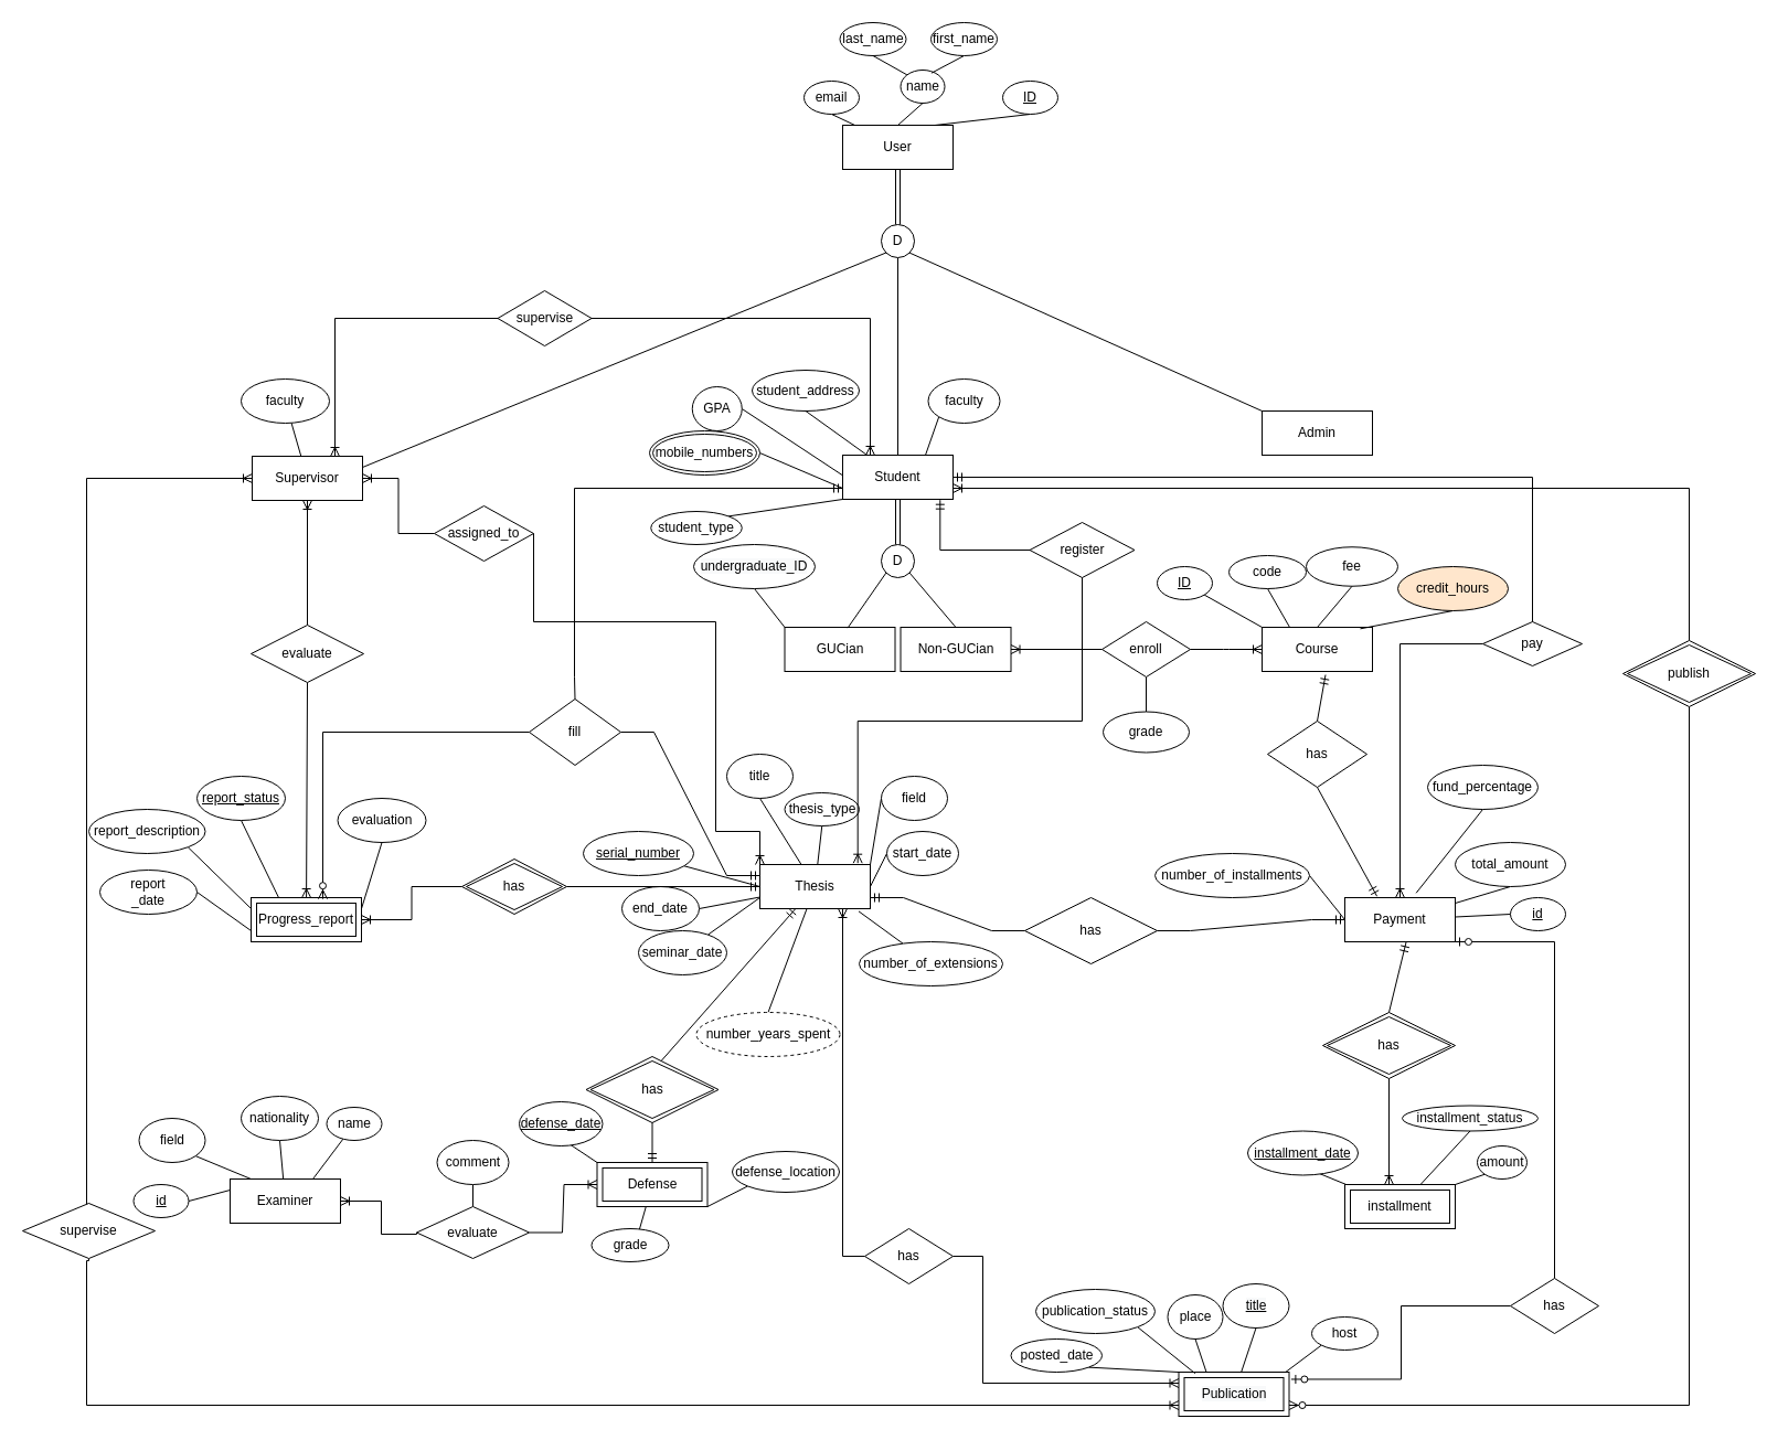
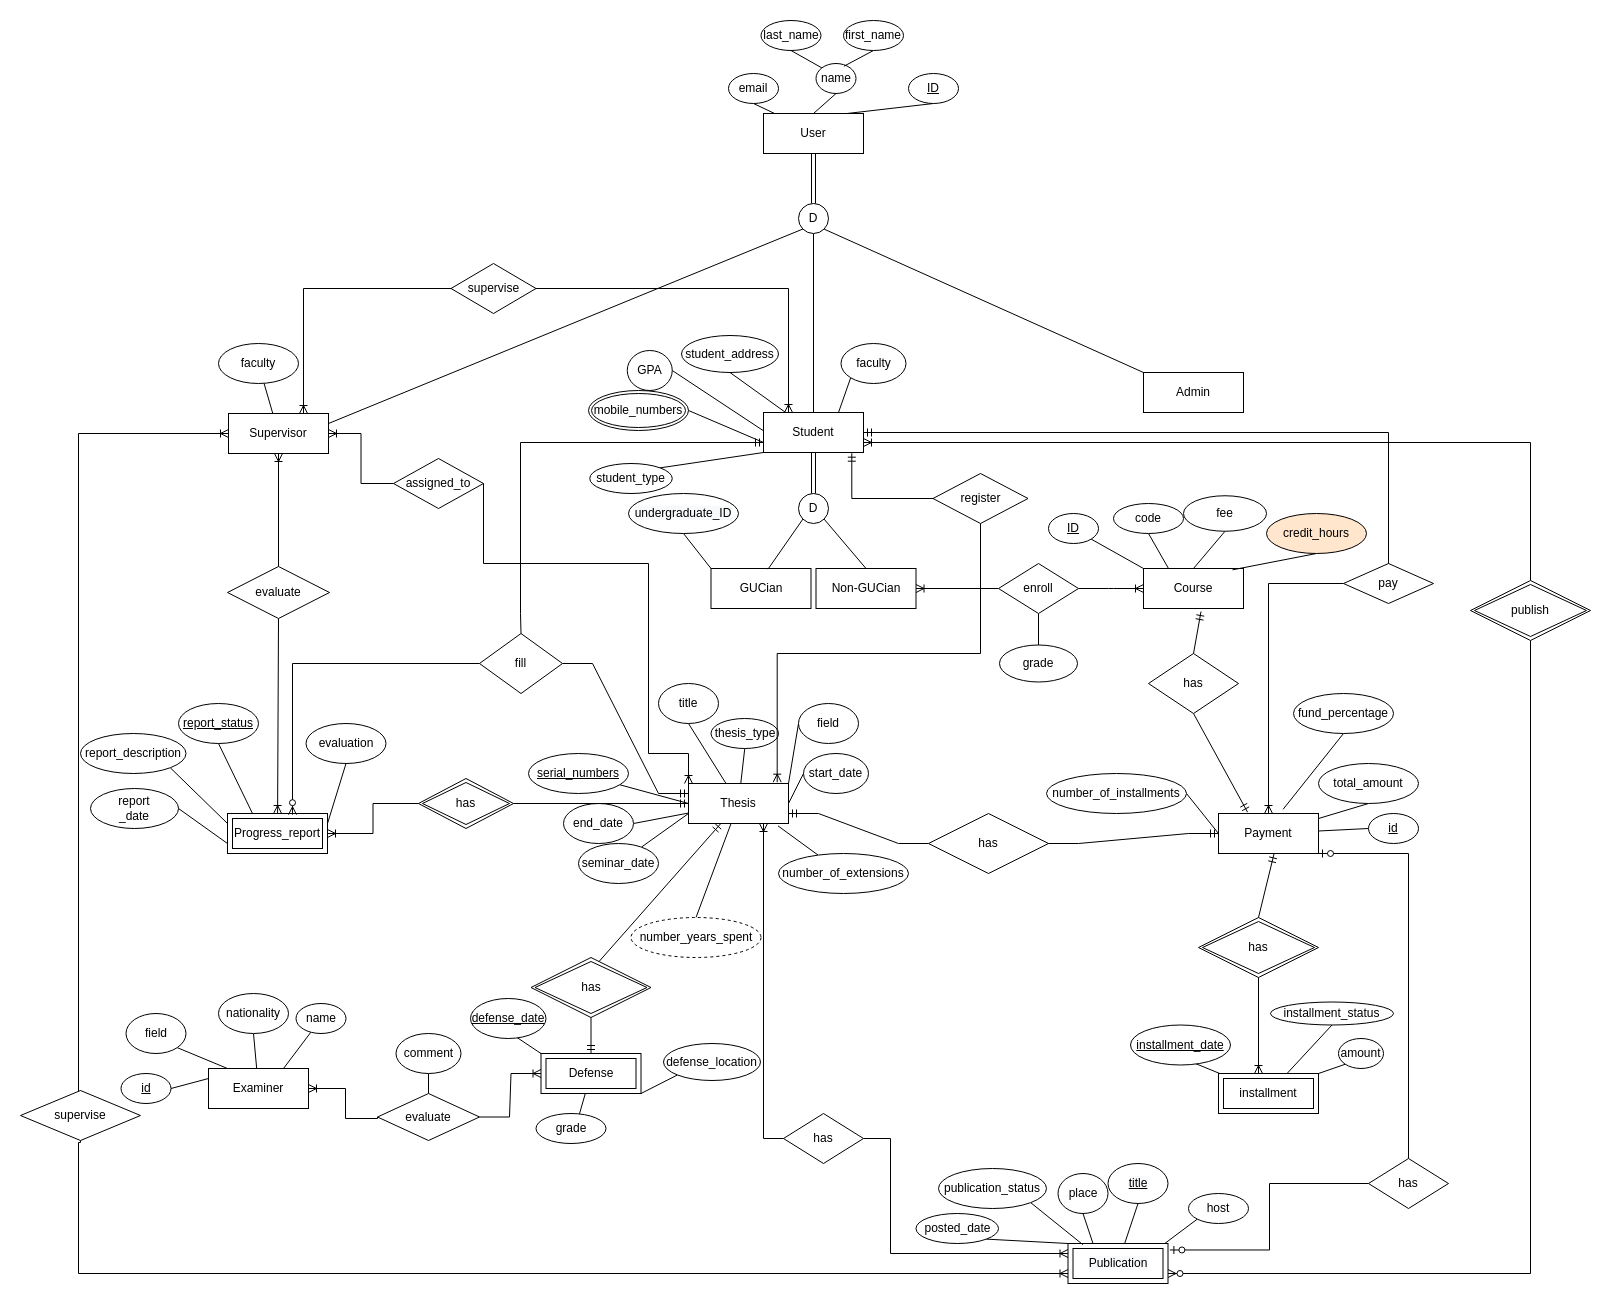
- <mxCell id="29" value="serial_number" style="ellipse;whiteSpace=wrap;html=1;align=center;fontStyle=4;" parent="1" vertex="1"><mxGeometry x="528" y="753" width="100" height="40" as="geometry" /></mxCell>
+ <mxCell id="29" value="serial_numbers" style="ellipse;whiteSpace=wrap;html=1;align=center;fontStyle=4;" parent="1" vertex="1"><mxGeometry x="528" y="753" width="100" height="40" as="geometry" /></mxCell>
